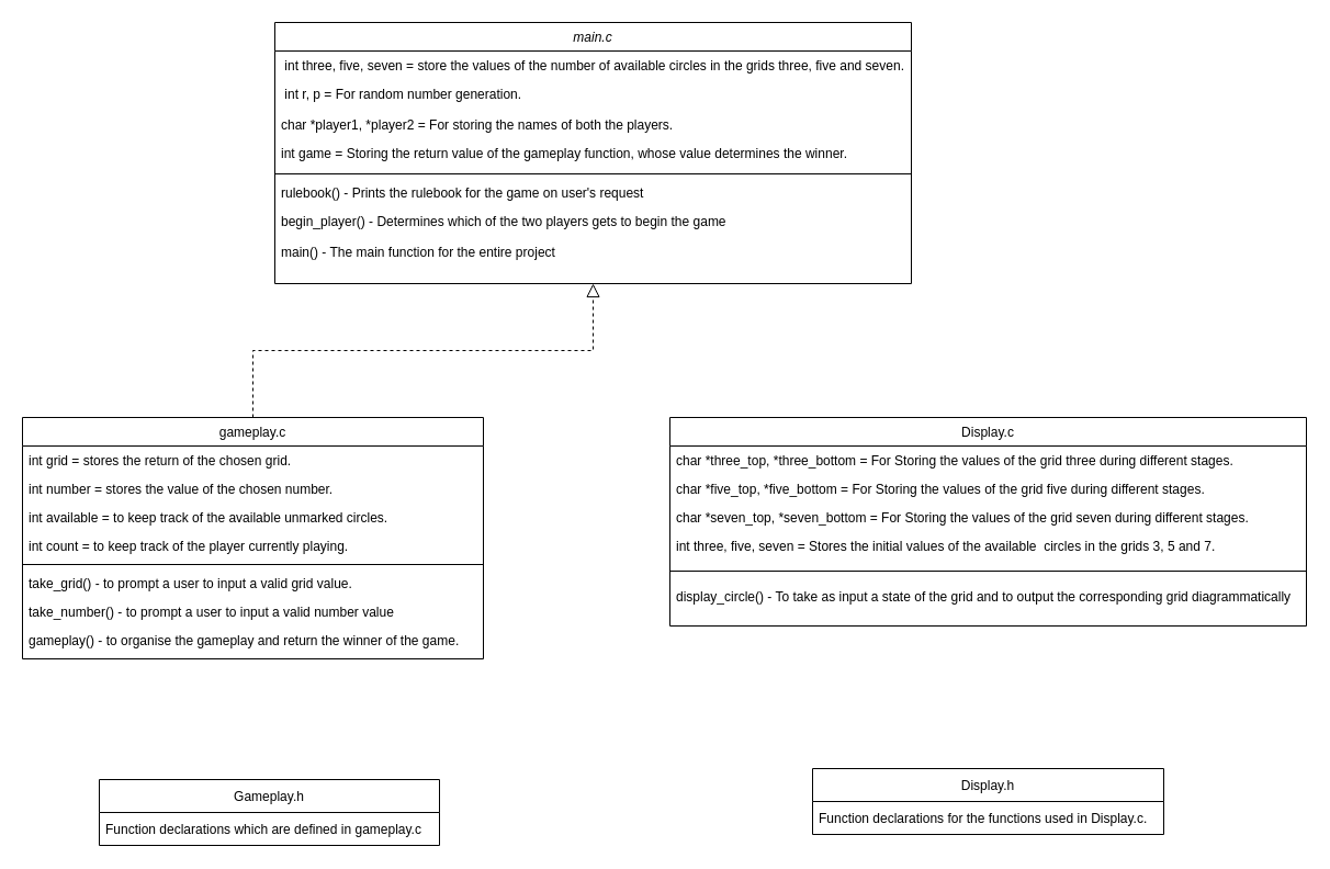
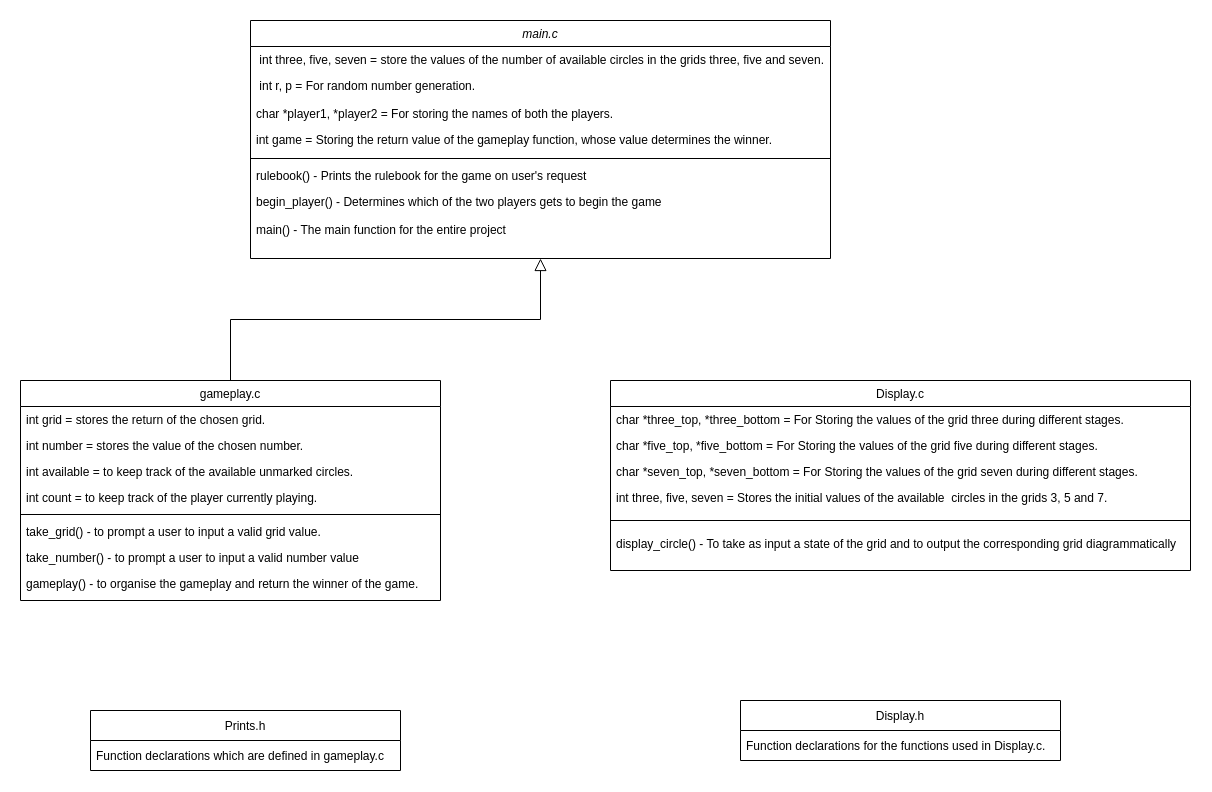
- <mxCell id="20" value="" style="endArrow=block;endSize=10;endFill=0;shadow=0;strokeWidth=1;rounded=0;edgeStyle=elbowEdgeStyle;elbow=vertical;dashed=1;" parent="1" source="11" target="2" edge="1"><mxGeometry width="160" relative="1" as="geometry"><mxPoint x="100" y="223" as="sourcePoint" /><mxPoint x="100" y="223" as="targetPoint" /></mxGeometry></mxCell>
+ <mxCell id="20" value="" style="endArrow=block;endSize=10;endFill=0;shadow=0;strokeWidth=1;rounded=0;edgeStyle=elbowEdgeStyle;elbow=vertical;" parent="1" source="11" target="2" edge="1"><mxGeometry width="160" relative="1" as="geometry"><mxPoint x="100" y="223" as="sourcePoint" /><mxPoint x="100" y="223" as="targetPoint" /></mxGeometry></mxCell>
- <mxCell id="31" value="Gameplay.h" style="swimlane;fontStyle=0;childLayout=stackLayout;horizontal=1;startSize=30;horizontalStack=0;resizeParent=1;resizeParentMax=0;resizeLast=0;collapsible=1;marginBottom=0;" vertex="1" parent="1"><mxGeometry x="90" y="710" width="310" height="60" as="geometry" /></mxCell>
+ <mxCell id="31" value="Prints.h" style="swimlane;fontStyle=0;childLayout=stackLayout;horizontal=1;startSize=30;horizontalStack=0;resizeParent=1;resizeParentMax=0;resizeLast=0;collapsible=1;marginBottom=0;" vertex="1" parent="1"><mxGeometry x="90" y="710" width="310" height="60" as="geometry" /></mxCell>
